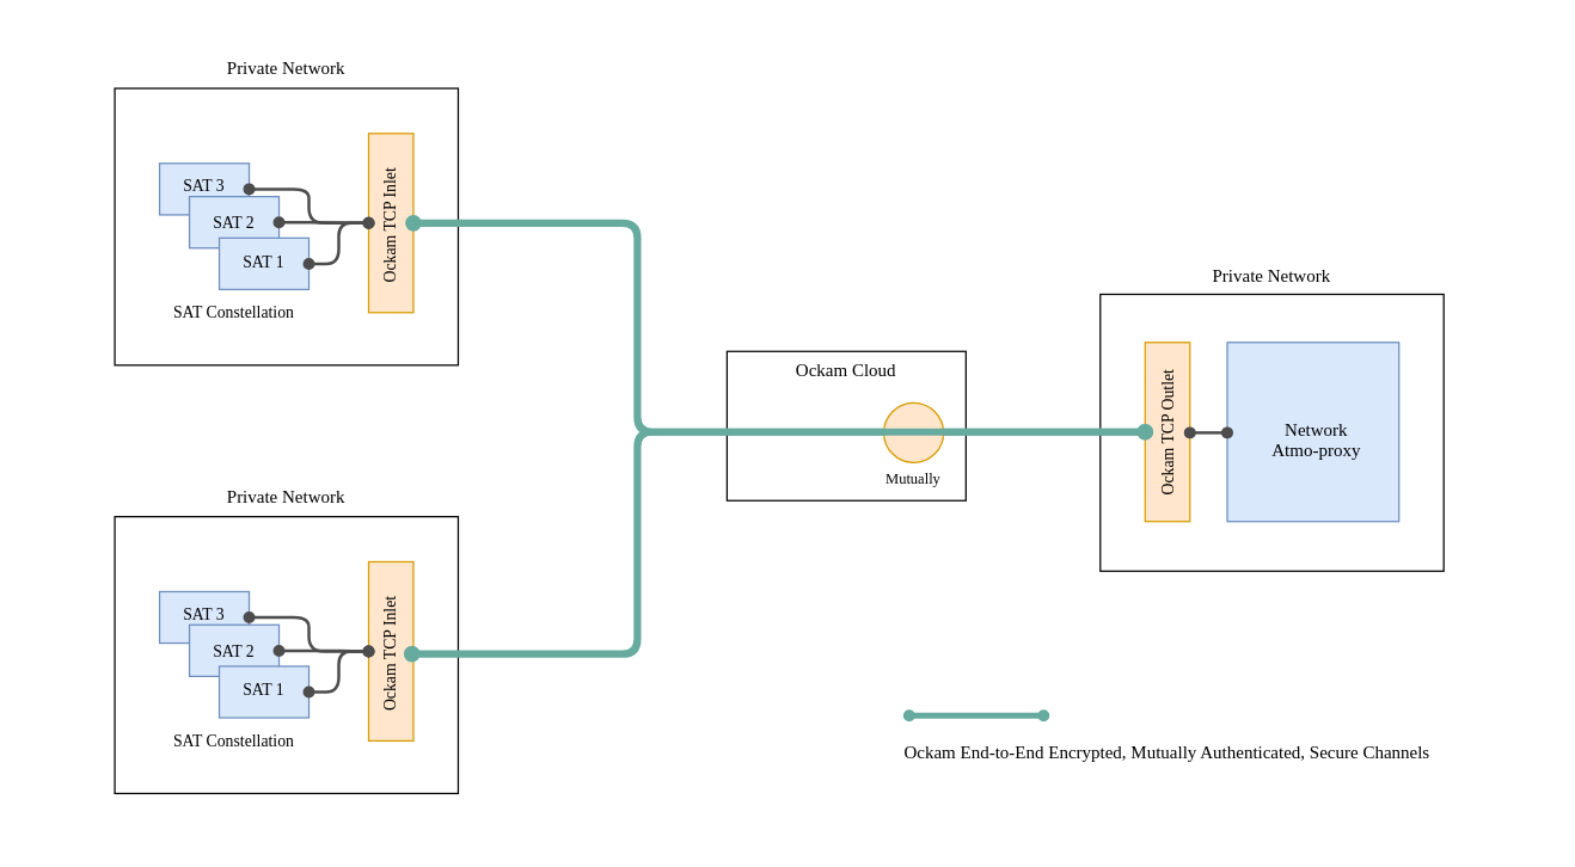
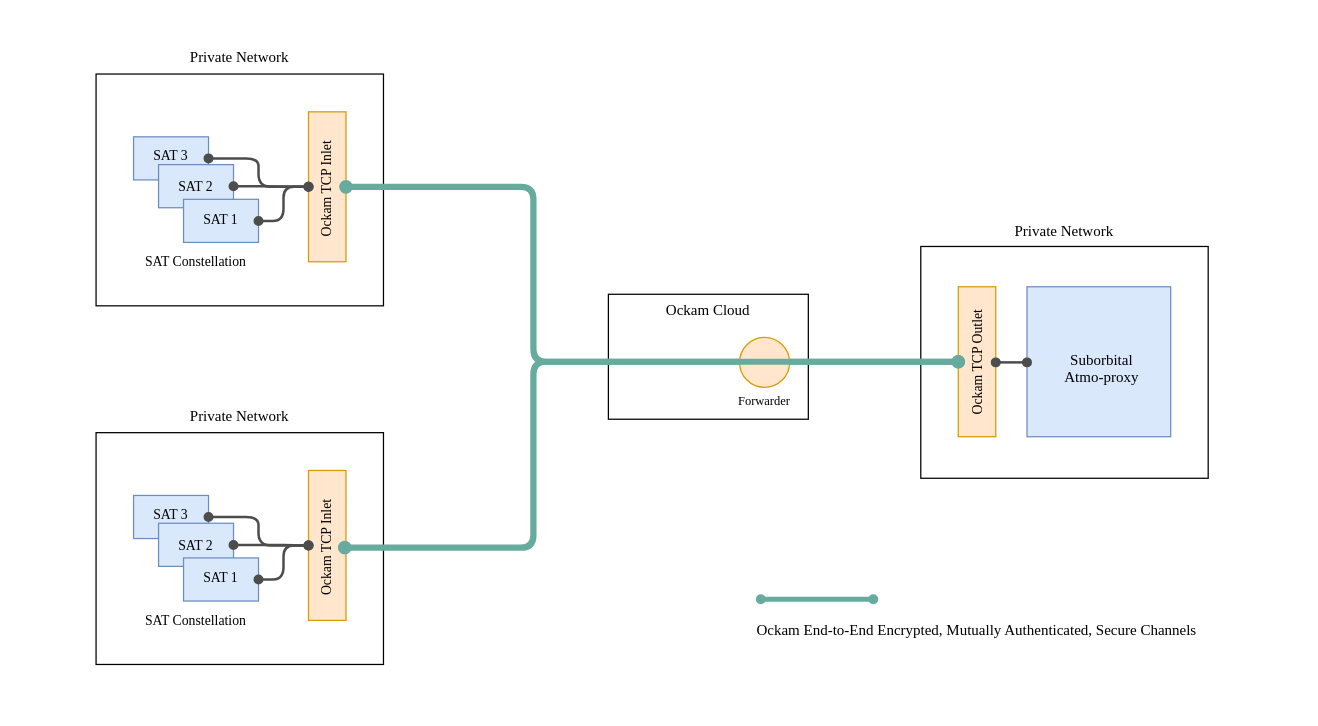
- <mxCell id="41" value="&lt;span style=&quot;color: rgb(0, 0, 0); font-size: 12px; font-style: normal; font-weight: 400; letter-spacing: normal; text-indent: 0px; text-transform: none; word-spacing: 0px; display: inline; float: none;&quot;&gt;Network&lt;br style=&quot;font-size: 12px;&quot;&gt;Atmo-proxy&lt;/span&gt;" style="text;whiteSpace=wrap;html=1;fontSize=12;fontFamily=Verdana;align=center;fillColor=none;" parent="1" vertex="1"><mxGeometry x="821" y="274" width="120" height="30" as="geometry" /></mxCell>
+ <mxCell id="41" value="&lt;span style=&quot;color: rgb(0, 0, 0); font-size: 12px; font-style: normal; font-weight: 400; letter-spacing: normal; text-indent: 0px; text-transform: none; word-spacing: 0px; display: inline; float: none;&quot;&gt;Suborbital&lt;br style=&quot;font-size: 12px;&quot;&gt;Atmo-proxy&lt;/span&gt;" style="text;whiteSpace=wrap;html=1;fontSize=12;fontFamily=Verdana;align=center;fillColor=none;" parent="1" vertex="1"><mxGeometry x="821" y="274" width="120" height="30" as="geometry" /></mxCell>
- <mxCell id="43" value="&lt;span style=&quot;color: rgb(0, 0, 0); font-size: 10px; font-style: normal; font-weight: 400; letter-spacing: normal; text-indent: 0px; text-transform: none; word-spacing: 0px; display: inline; float: none;&quot;&gt;Mutually&lt;/span&gt;" style="text;whiteSpace=wrap;html=1;fontSize=10;fontFamily=Verdana;align=center;verticalAlign=middle;" parent="1" vertex="1"><mxGeometry x="576" y="305" width="70" height="30" as="geometry" /></mxCell>
+ <mxCell id="43" value="&lt;span style=&quot;color: rgb(0, 0, 0); font-size: 10px; font-style: normal; font-weight: 400; letter-spacing: normal; text-indent: 0px; text-transform: none; word-spacing: 0px; display: inline; float: none;&quot;&gt;Forwarder&lt;/span&gt;" style="text;whiteSpace=wrap;html=1;fontSize=10;fontFamily=Verdana;align=center;verticalAlign=middle;" parent="1" vertex="1"><mxGeometry x="576" y="305" width="70" height="30" as="geometry" /></mxCell>
